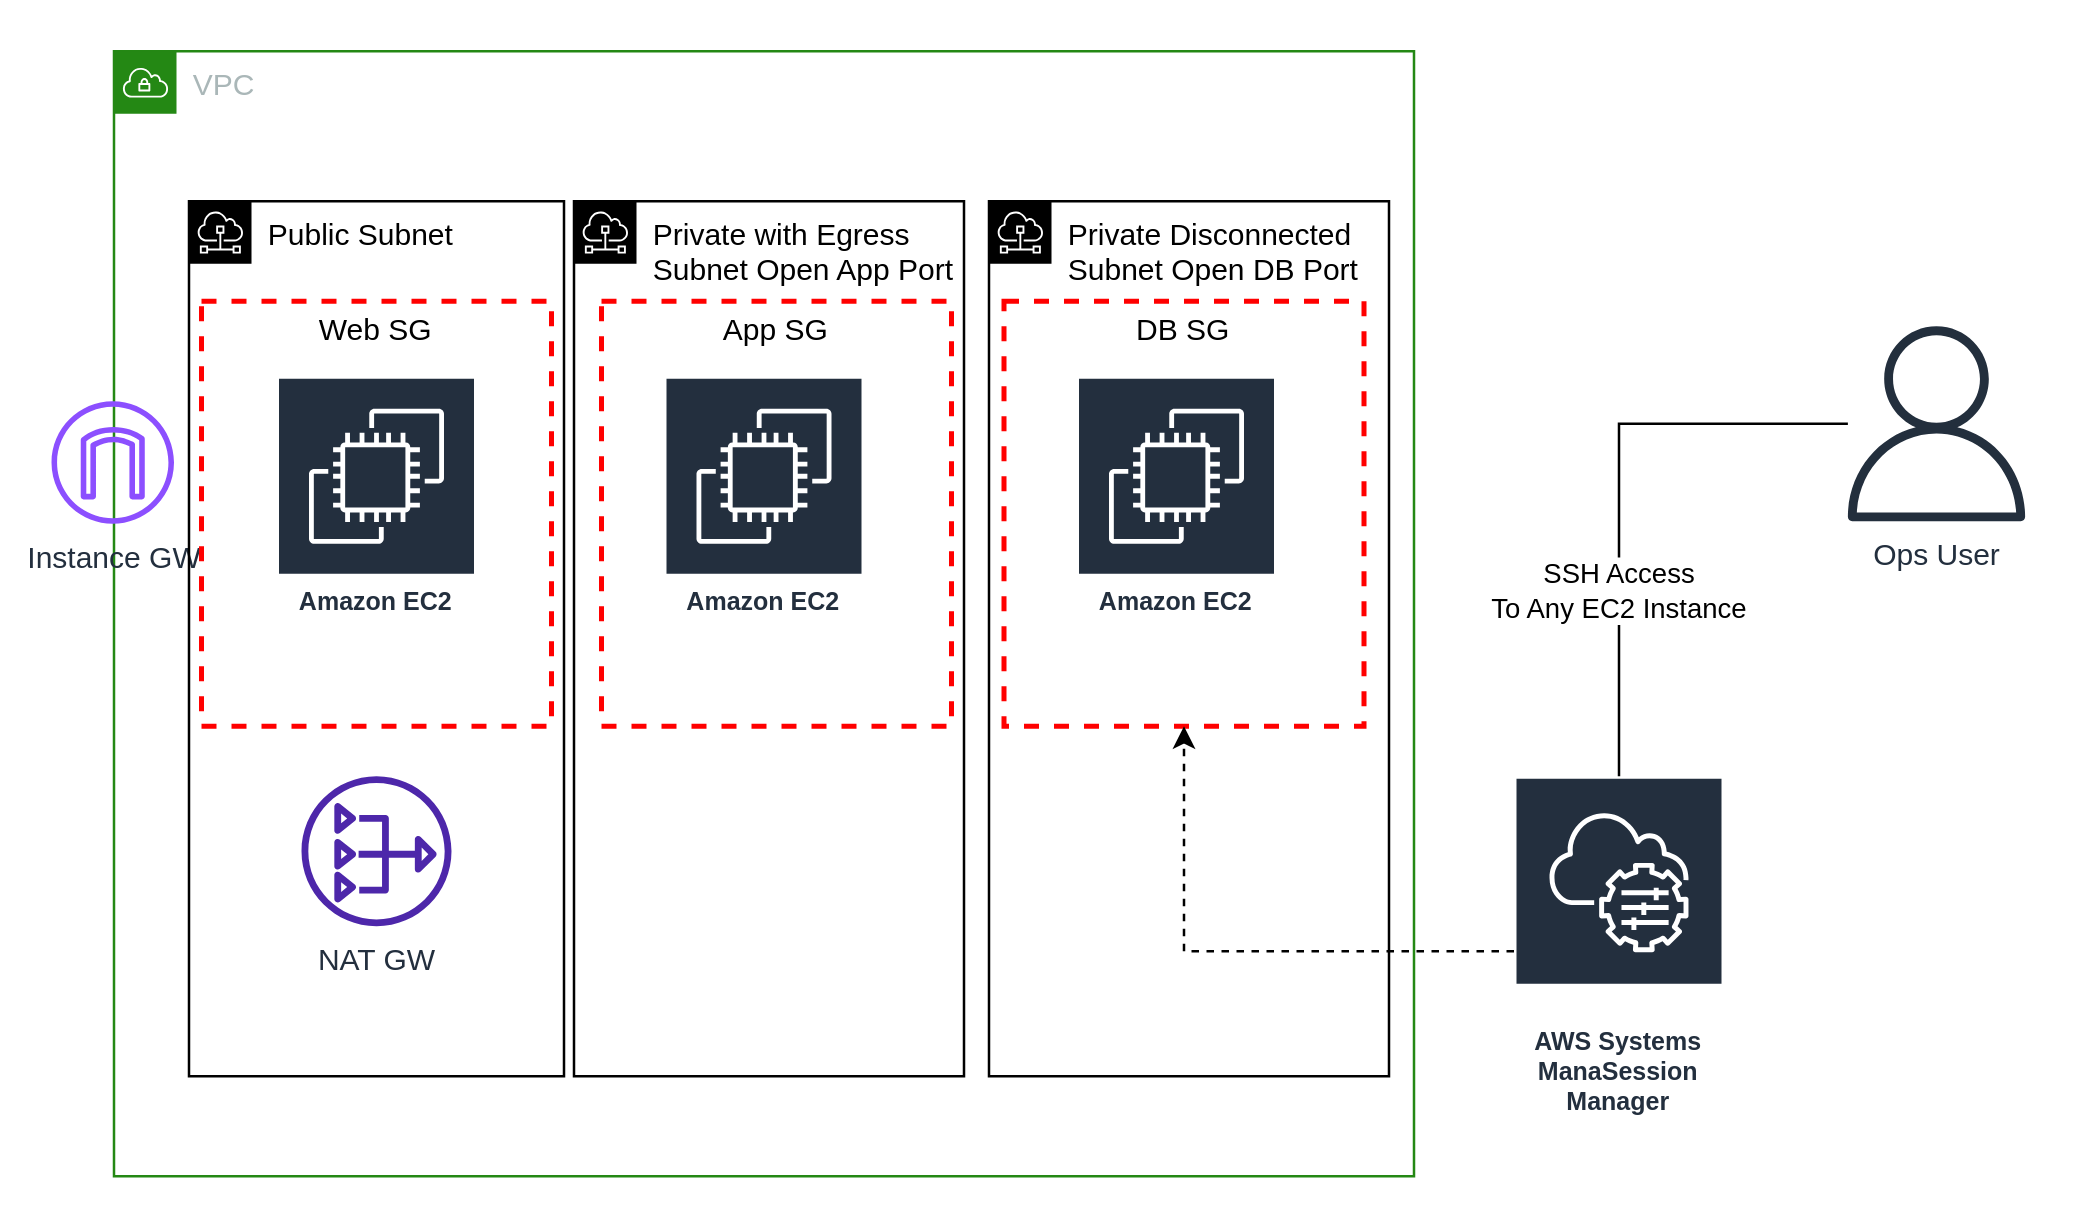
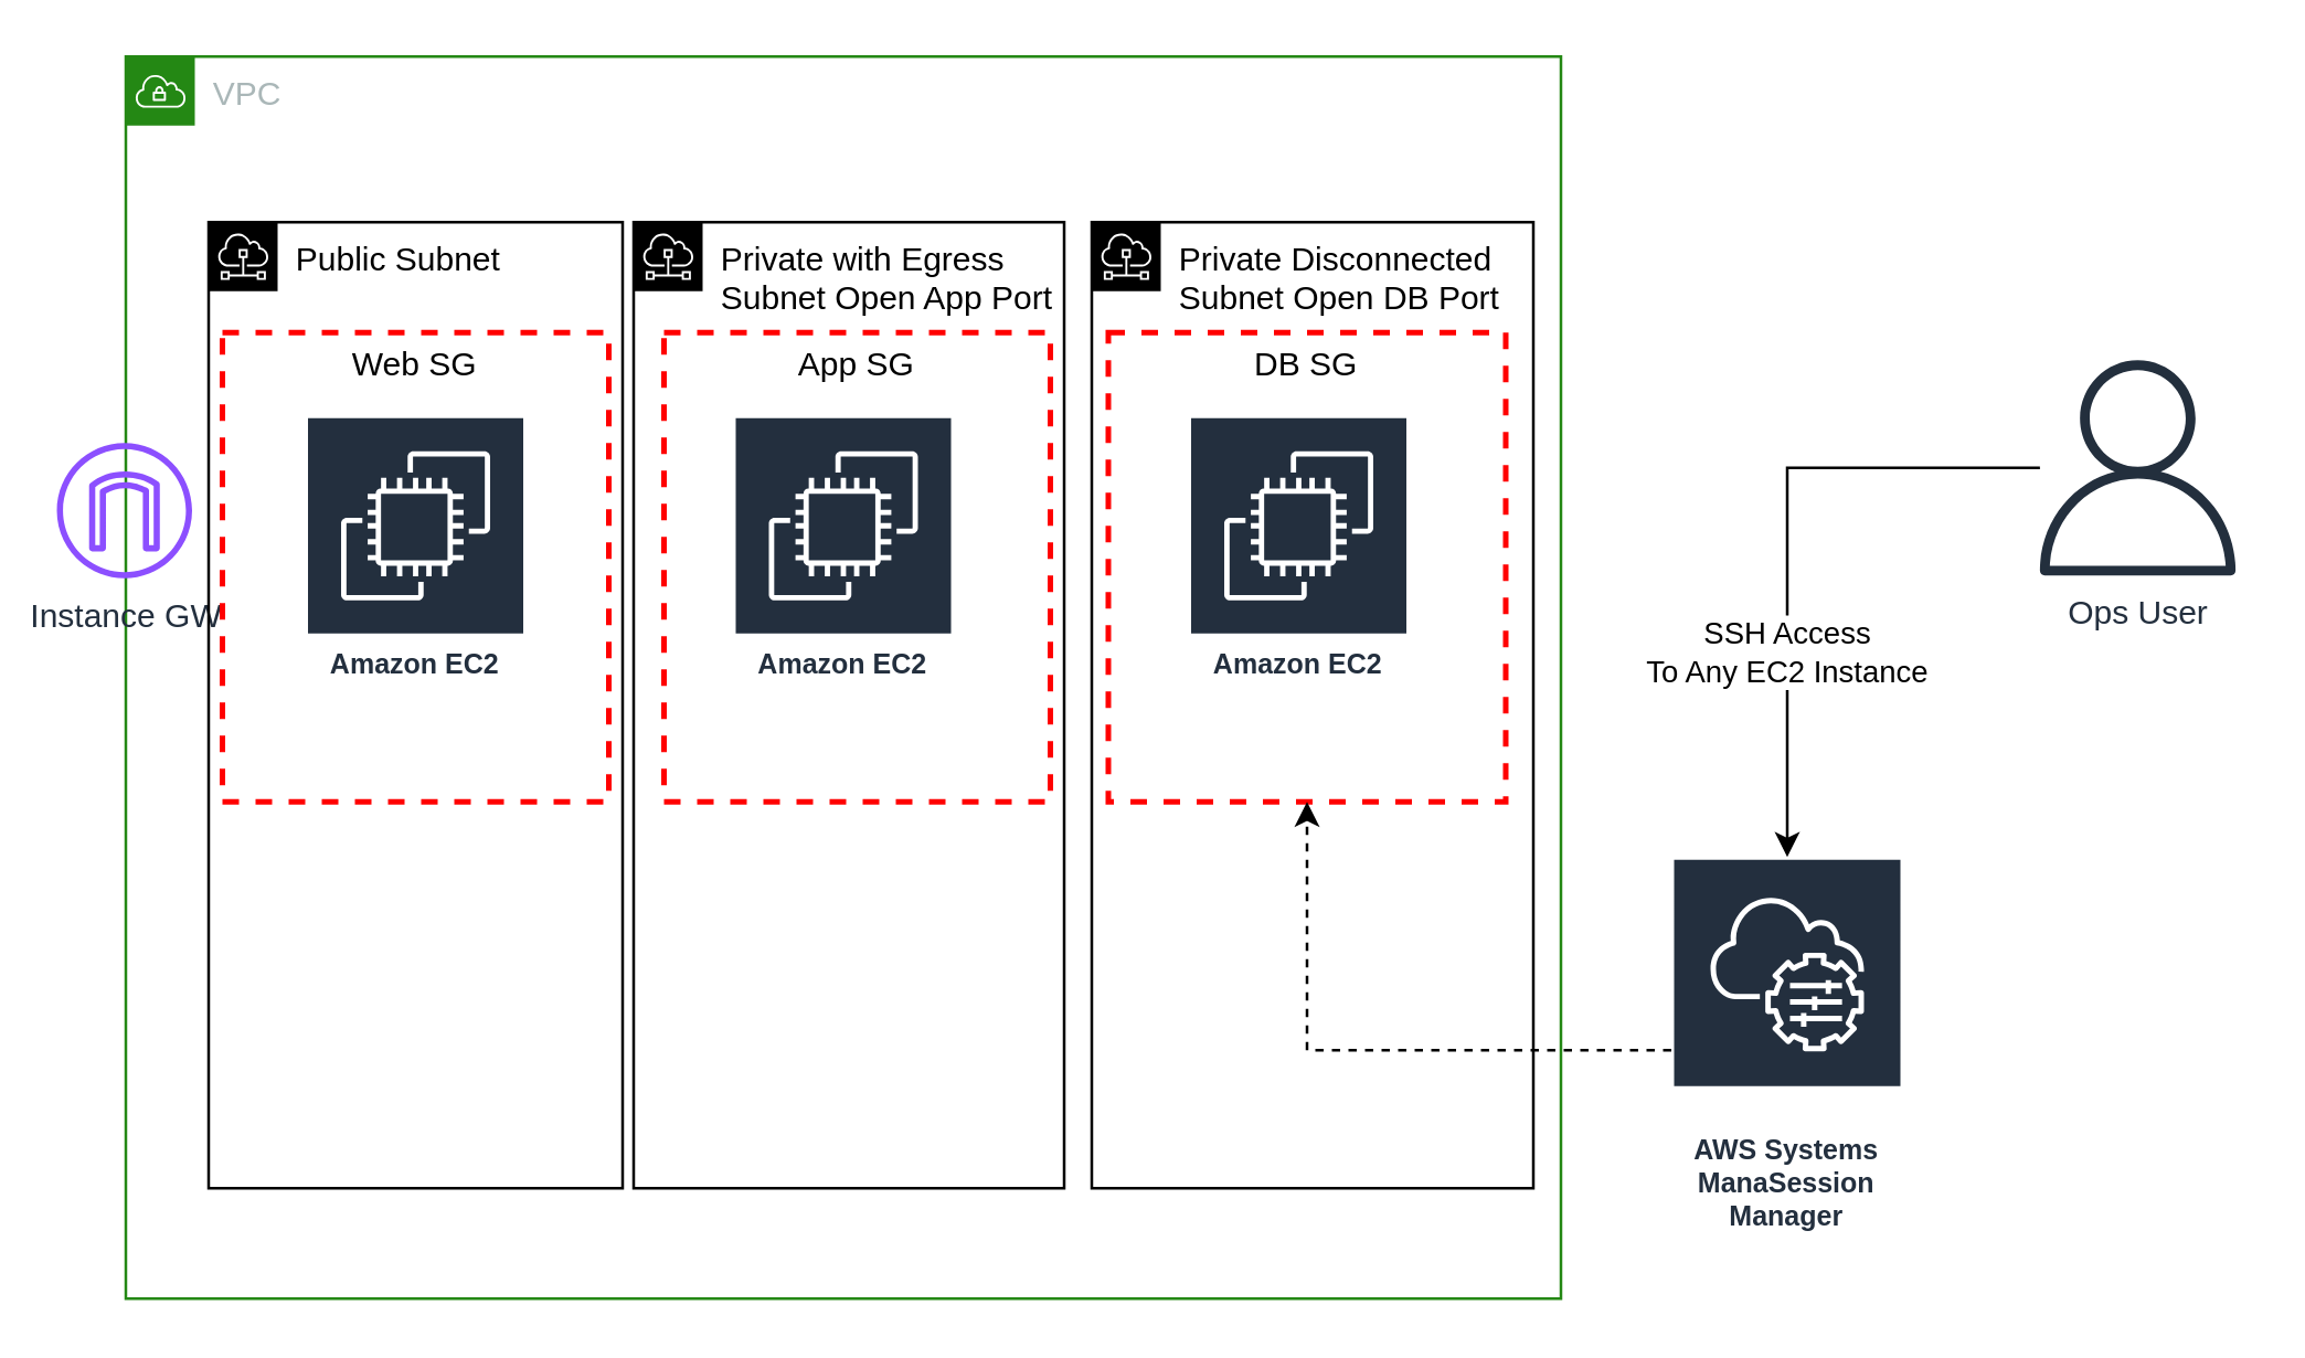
- <mxCell id="16" style="edgeStyle=orthogonalEdgeStyle;rounded=0;orthogonalLoop=1;jettySize=auto;html=1;endArrow=none;" edge="1" parent="1" source="18" target="15"><mxGeometry relative="1" as="geometry" /></mxCell>
+ <mxCell id="16" style="edgeStyle=orthogonalEdgeStyle;rounded=0;orthogonalLoop=1;jettySize=auto;html=1;" edge="1" parent="1" source="18" target="15"><mxGeometry relative="1" as="geometry" /></mxCell>
- <mxCell id="13" value="NAT GW" style="sketch=0;outlineConnect=0;fontColor=#232F3E;gradientColor=none;fillColor=#4D27AA;strokeColor=none;dashed=0;verticalLabelPosition=bottom;verticalAlign=top;align=center;html=1;fontSize=12;fontStyle=0;aspect=fixed;pointerEvents=1;shape=mxgraph.aws4.nat_gateway;" parent="1" vertex="1"><mxGeometry x="120" y="310" width="60" height="60" as="geometry" /></mxCell>
